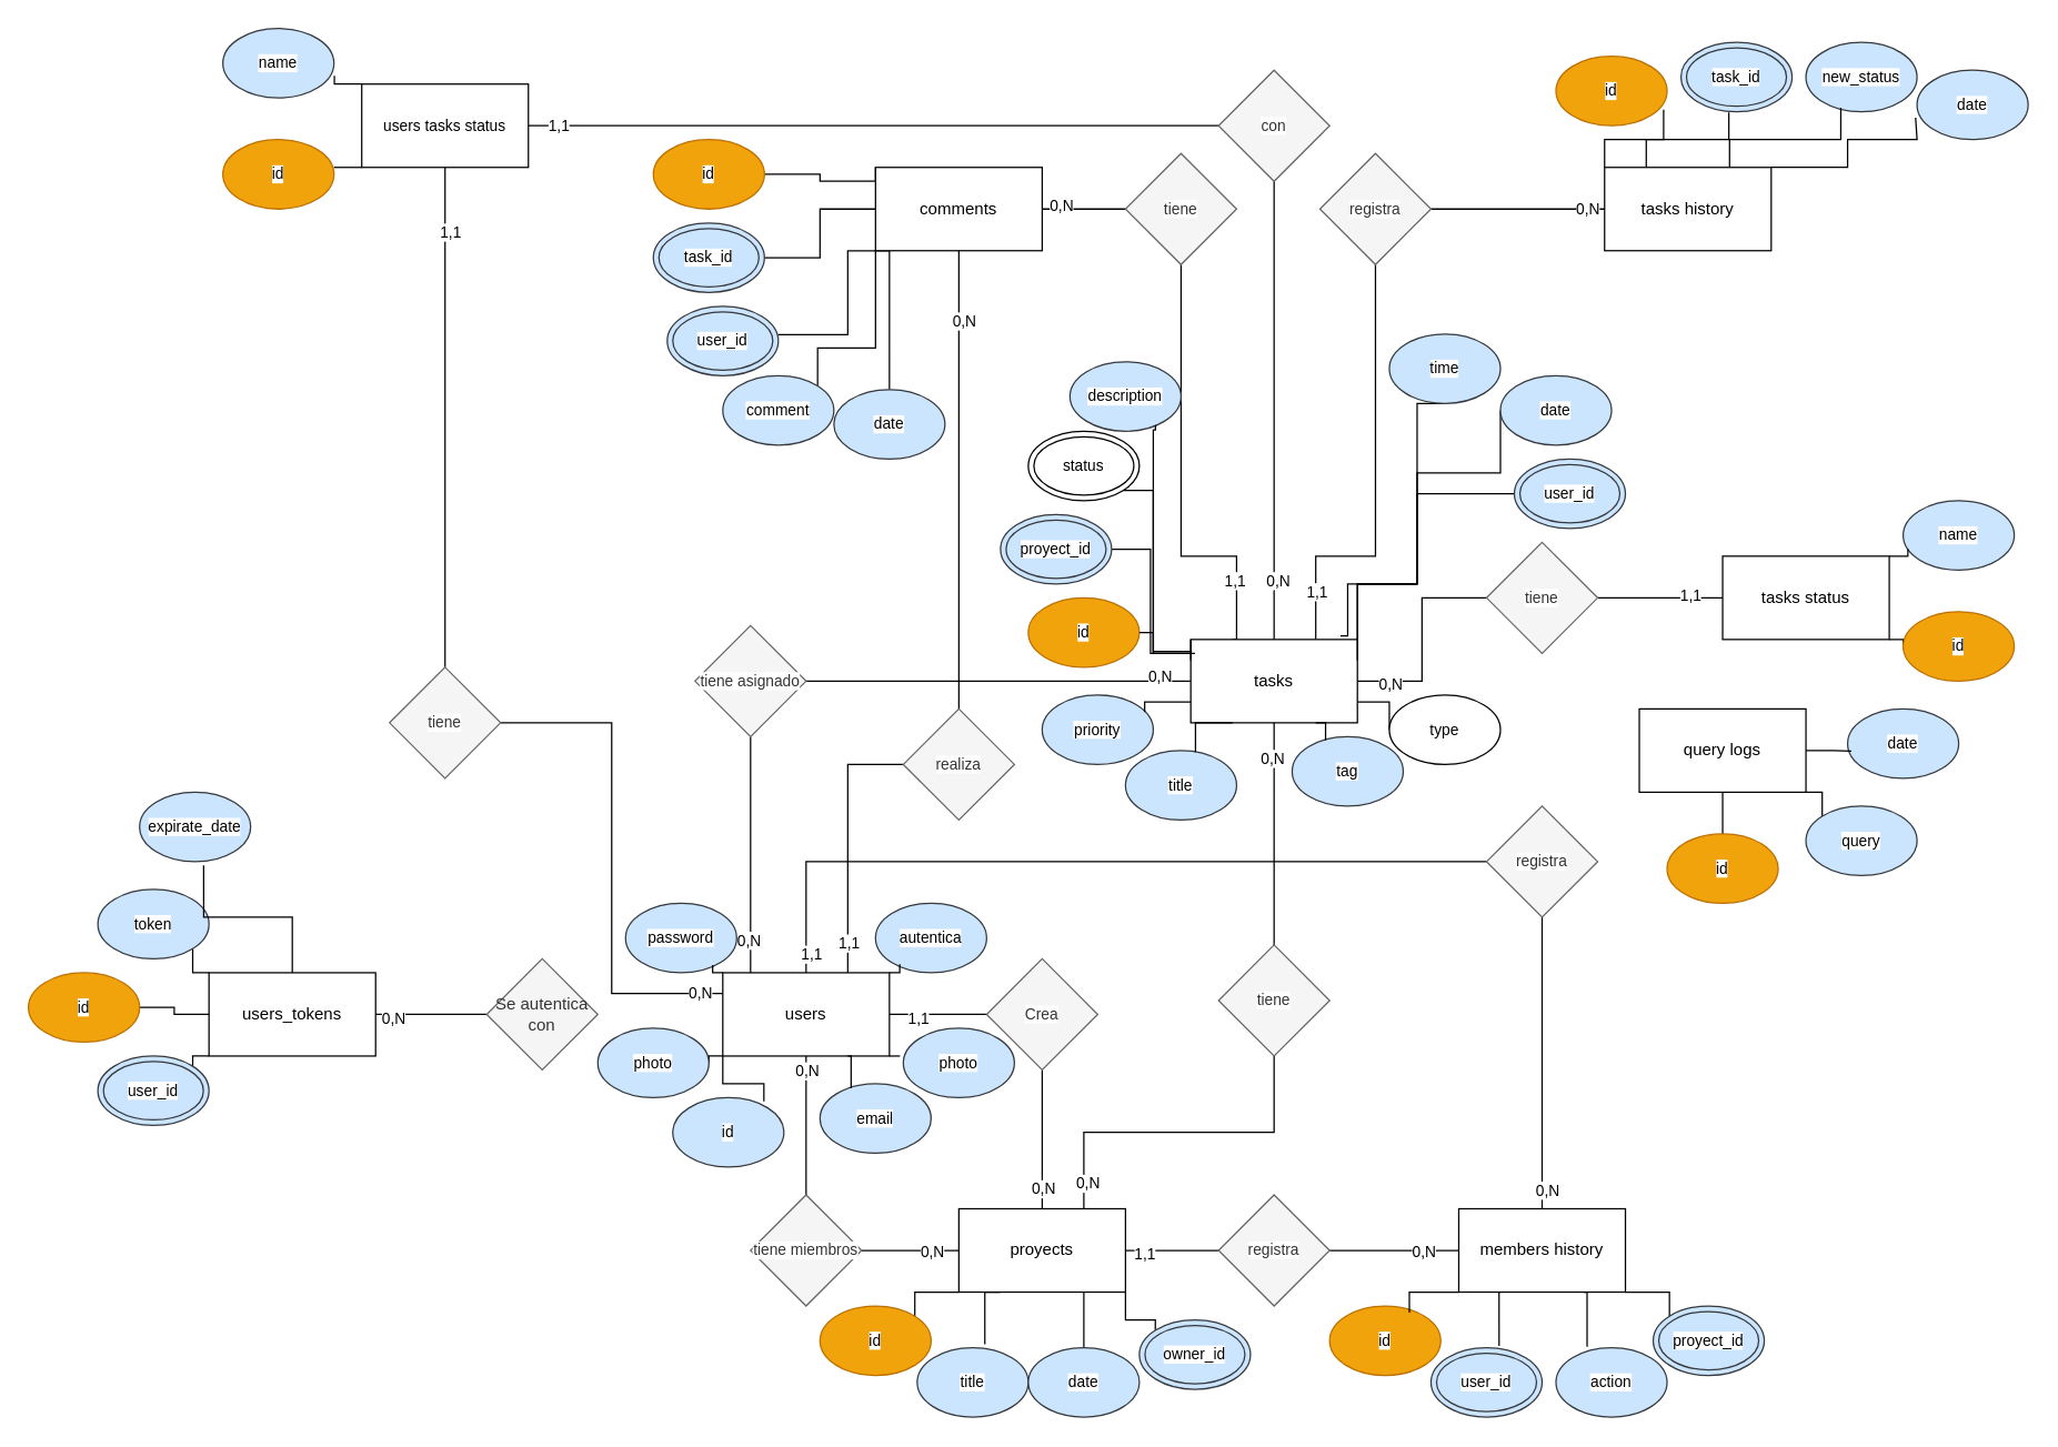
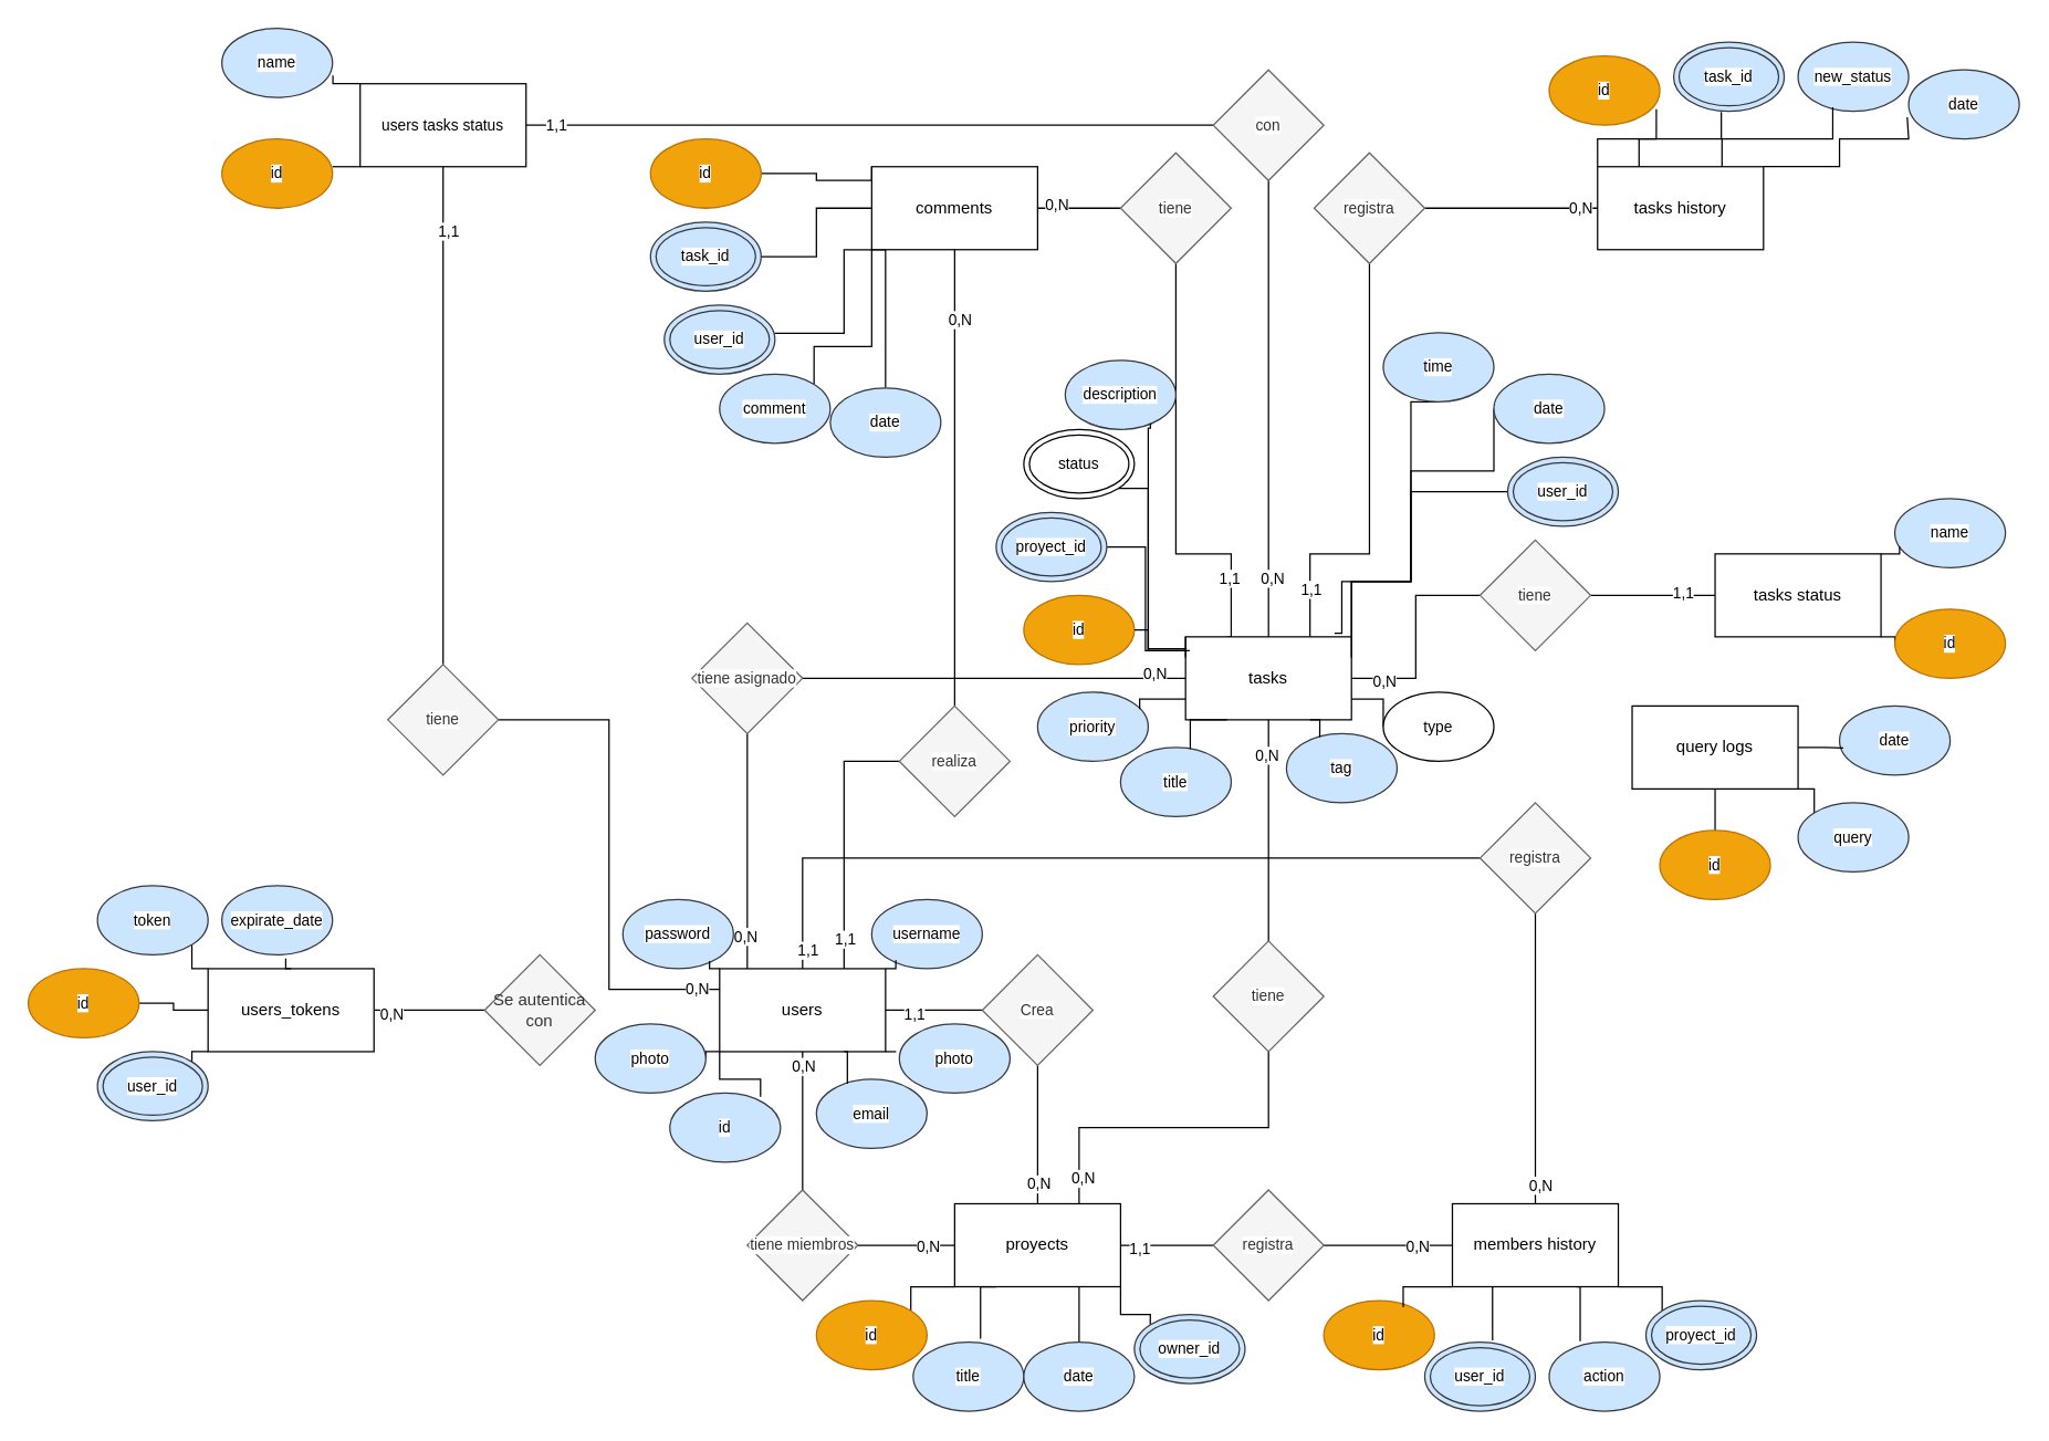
- <mxCell id="162" value="expirate_date" style="ellipse;whiteSpace=wrap;html=1;fontFamily=Helvetica;fontSize=11;labelBackgroundColor=default;fillColor=#cce5ff;strokeColor=#36393d;" vertex="1" parent="1"><mxGeometry x="100" y="570" width="80" height="50" as="geometry" /></mxCell>
+ <mxCell id="162" value="expirate_date" style="ellipse;whiteSpace=wrap;html=1;fontFamily=Helvetica;fontSize=11;labelBackgroundColor=default;fillColor=#cce5ff;strokeColor=#36393d;" vertex="1" parent="1"><mxGeometry x="160" y="640" width="80" height="50" as="geometry" /></mxCell>
- <mxCell id="93" value="autentica" style="ellipse;whiteSpace=wrap;html=1;fontFamily=Helvetica;fontSize=11;labelBackgroundColor=default;fillColor=#cce5ff;strokeColor=#36393d;" vertex="1" parent="1"><mxGeometry x="630" y="650" width="80" height="50" as="geometry" /></mxCell>
+ <mxCell id="93" value="username" style="ellipse;whiteSpace=wrap;html=1;fontFamily=Helvetica;fontSize=11;labelBackgroundColor=default;fillColor=#cce5ff;strokeColor=#36393d;" vertex="1" parent="1"><mxGeometry x="630" y="650" width="80" height="50" as="geometry" /></mxCell>
